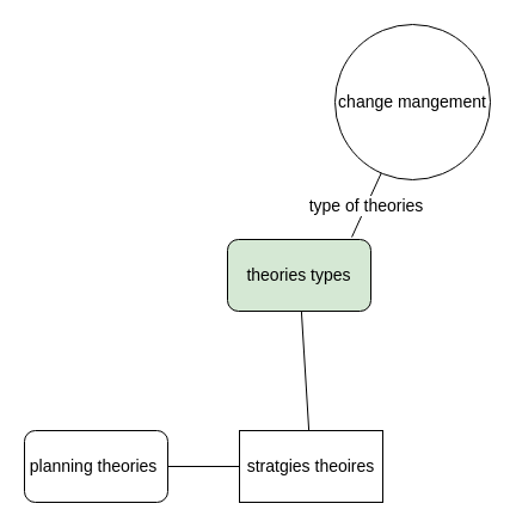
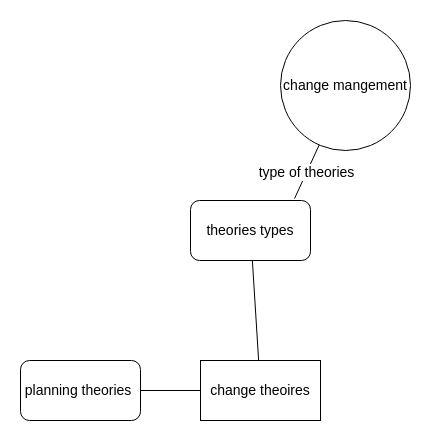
- <mxCell id="3" value="theories types&lt;br&gt;" style="rounded=1;whiteSpace=wrap;html=1;fontSize=14;fillColor=#d5e8d4;" vertex="1" parent="1"><mxGeometry x="190" y="200" width="120" height="60" as="geometry" /></mxCell>
+ <mxCell id="3" value="theories types&lt;br&gt;" style="rounded=1;whiteSpace=wrap;html=1;fontSize=14;" vertex="1" parent="1"><mxGeometry x="190" y="200" width="120" height="60" as="geometry" /></mxCell>
- <mxCell id="7" value="stratgies theoires" style="rounded=0;whiteSpace=wrap;html=1;fontSize=14;" vertex="1" parent="1"><mxGeometry x="200" y="360" width="120" height="60" as="geometry" /></mxCell>
+ <mxCell id="7" value="change theoires" style="rounded=0;whiteSpace=wrap;html=1;fontSize=14;" vertex="1" parent="1"><mxGeometry x="200" y="360" width="120" height="60" as="geometry" /></mxCell>
